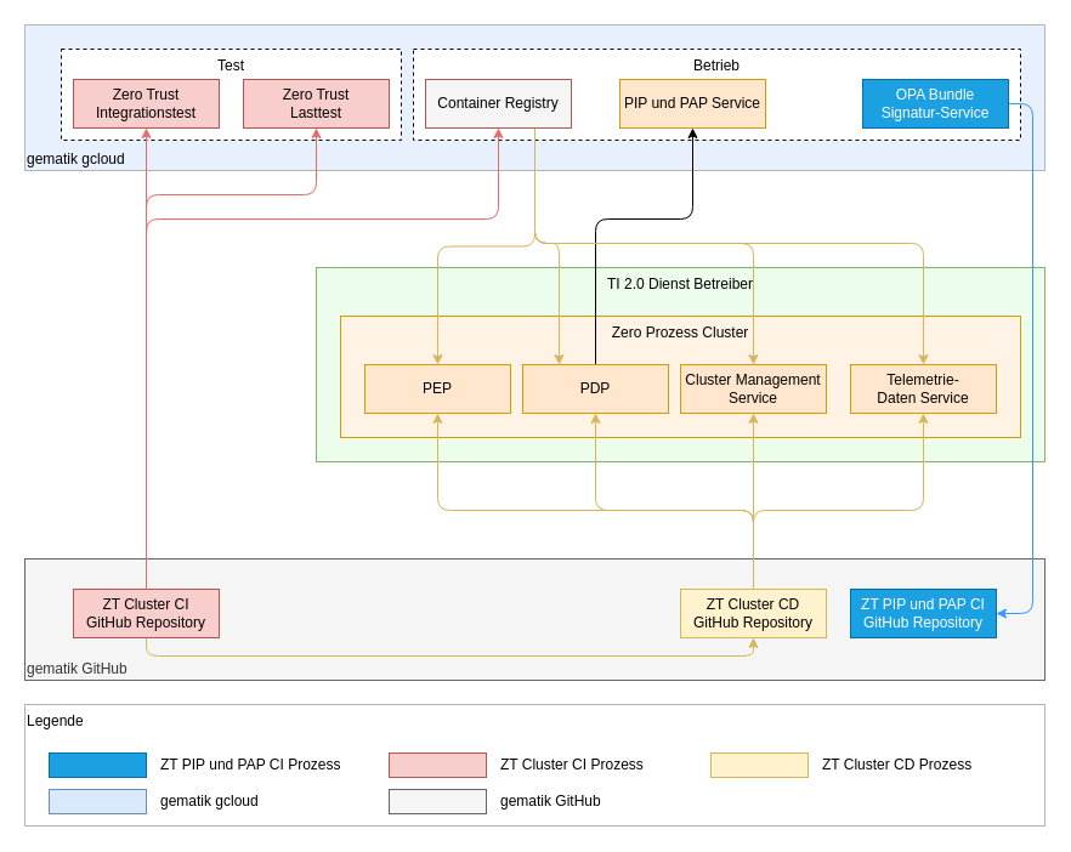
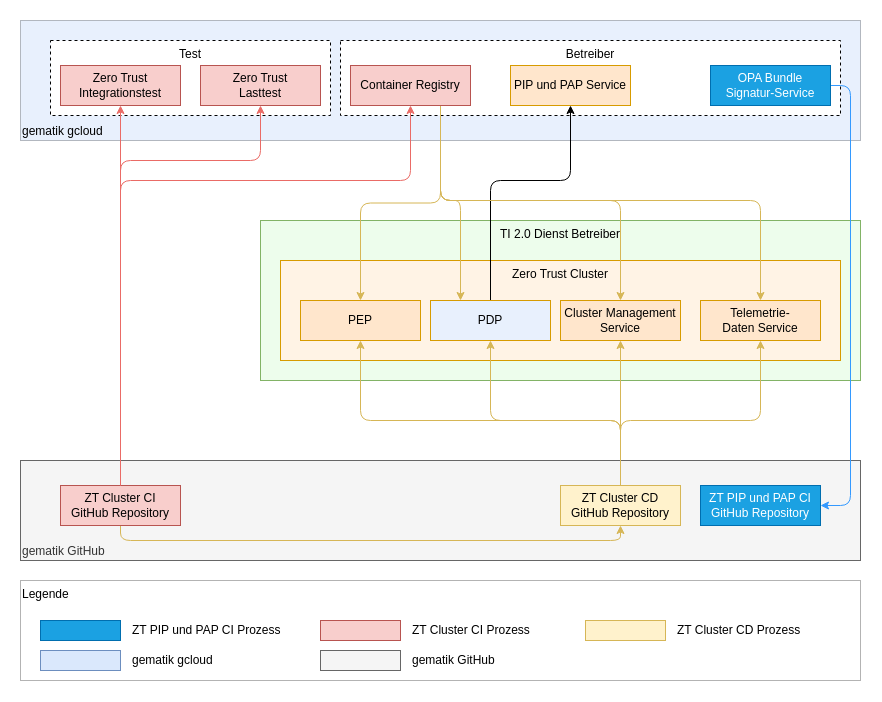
- <mxCell id="3" value="Betrieb" style="rounded=0;whiteSpace=wrap;html=1;verticalAlign=top;dashed=1;" parent="1" vertex="1"><mxGeometry x="340" y="40" width="500" height="75" as="geometry" /></mxCell>
+ <mxCell id="3" value="Betreiber" style="rounded=0;whiteSpace=wrap;html=1;verticalAlign=top;dashed=1;" parent="1" vertex="1"><mxGeometry x="340" y="40" width="500" height="75" as="geometry" /></mxCell>
- <mxCell id="38" value="Container Registry" style="rounded=0;whiteSpace=wrap;html=1;fillColor=#f5f5f5;strokeColor=#b85450;" parent="1" vertex="1"><mxGeometry x="350" y="65" width="120" height="40" as="geometry" /></mxCell>
+ <mxCell id="38" value="Container Registry" style="rounded=0;whiteSpace=wrap;html=1;fillColor=#f8cecc;strokeColor=#b85450;" parent="1" vertex="1"><mxGeometry x="350" y="65" width="120" height="40" as="geometry" /></mxCell>
- <mxCell id="8" value="Zero Prozess Cluster" style="rounded=0;whiteSpace=wrap;html=1;align=center;verticalAlign=top;fillColor=#fff3e5;strokeColor=#d79b00;" parent="1" vertex="1"><mxGeometry x="280" y="260" width="560" height="100" as="geometry" /></mxCell>
+ <mxCell id="8" value="Zero Trust Cluster" style="rounded=0;whiteSpace=wrap;html=1;align=center;verticalAlign=top;fillColor=#fff3e5;strokeColor=#d79b00;" parent="1" vertex="1"><mxGeometry x="280" y="260" width="560" height="100" as="geometry" /></mxCell>
- <mxCell id="11" value="PDP" style="rounded=0;whiteSpace=wrap;html=1;fillColor=#ffe6cc;strokeColor=#d79b00;" parent="1" vertex="1"><mxGeometry x="430" y="300" width="120" height="40" as="geometry" /></mxCell>
+ <mxCell id="11" value="PDP" style="rounded=0;whiteSpace=wrap;html=1;fillColor=#e8f0fd;strokeColor=#d79b00;" parent="1" vertex="1"><mxGeometry x="430" y="300" width="120" height="40" as="geometry" /></mxCell>
